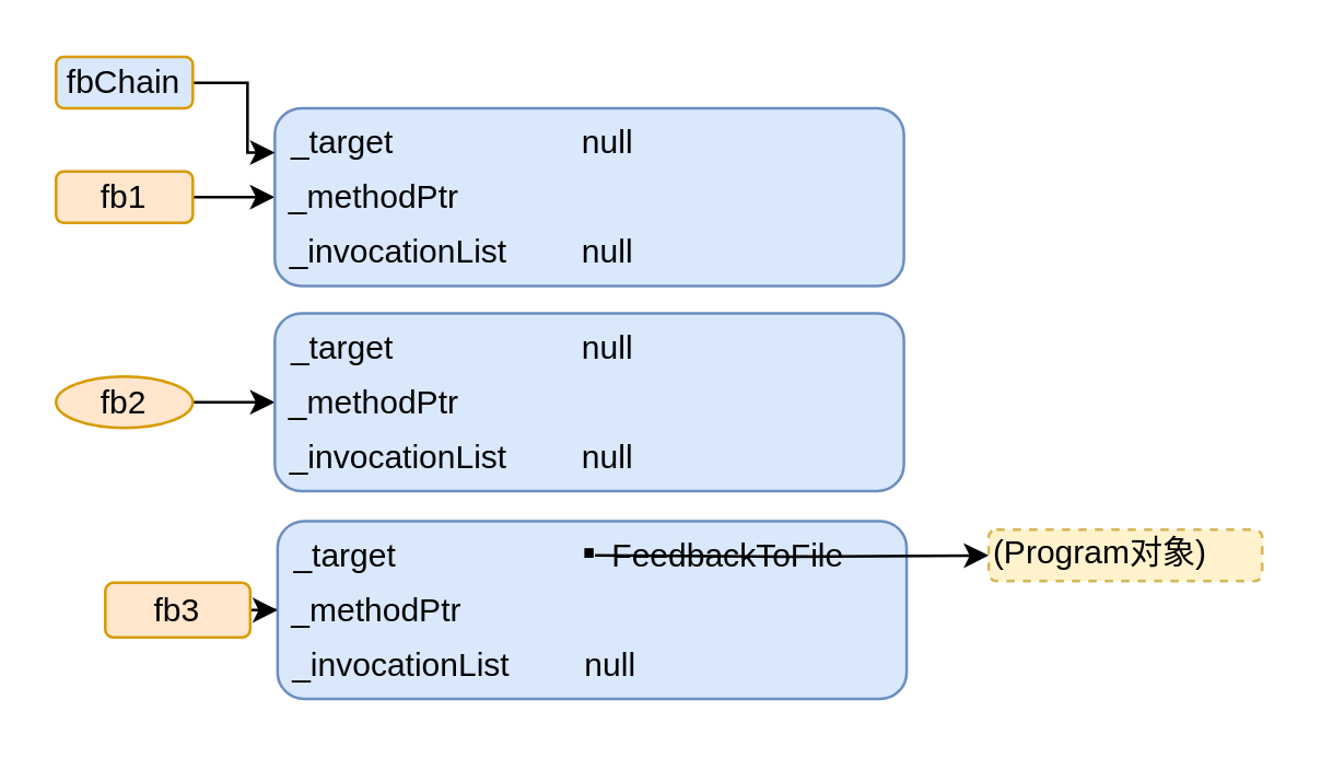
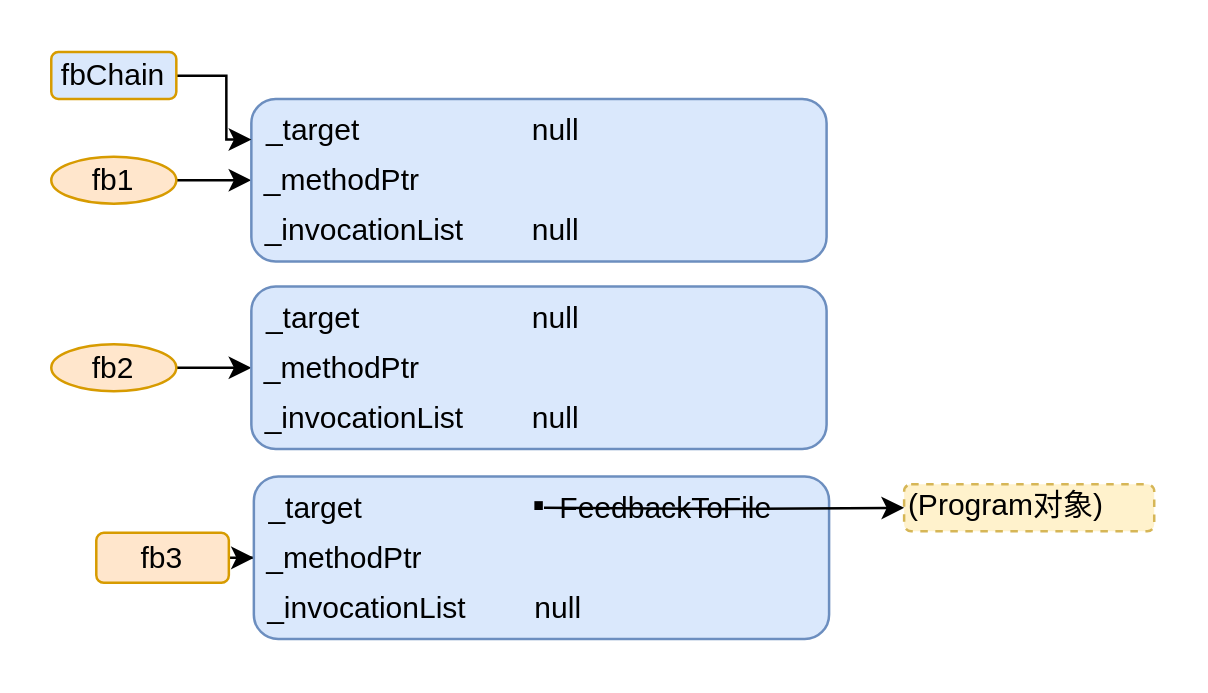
- <mxCell id="5" value="fb1" style="rounded=1;whiteSpace=wrap;html=1;fillColor=#ffe6cc;strokeColor=#d79b00;" parent="1" vertex="1"><mxGeometry x="20" y="62.13" width="50" height="18.75" as="geometry" /></mxCell>
+ <mxCell id="5" value="fb1" style="ellipse;whiteSpace=wrap;html=1;fillColor=#ffe6cc;strokeColor=#d79b00;" parent="1" vertex="1"><mxGeometry x="20" y="62.13" width="50" height="18.75" as="geometry" /></mxCell>
